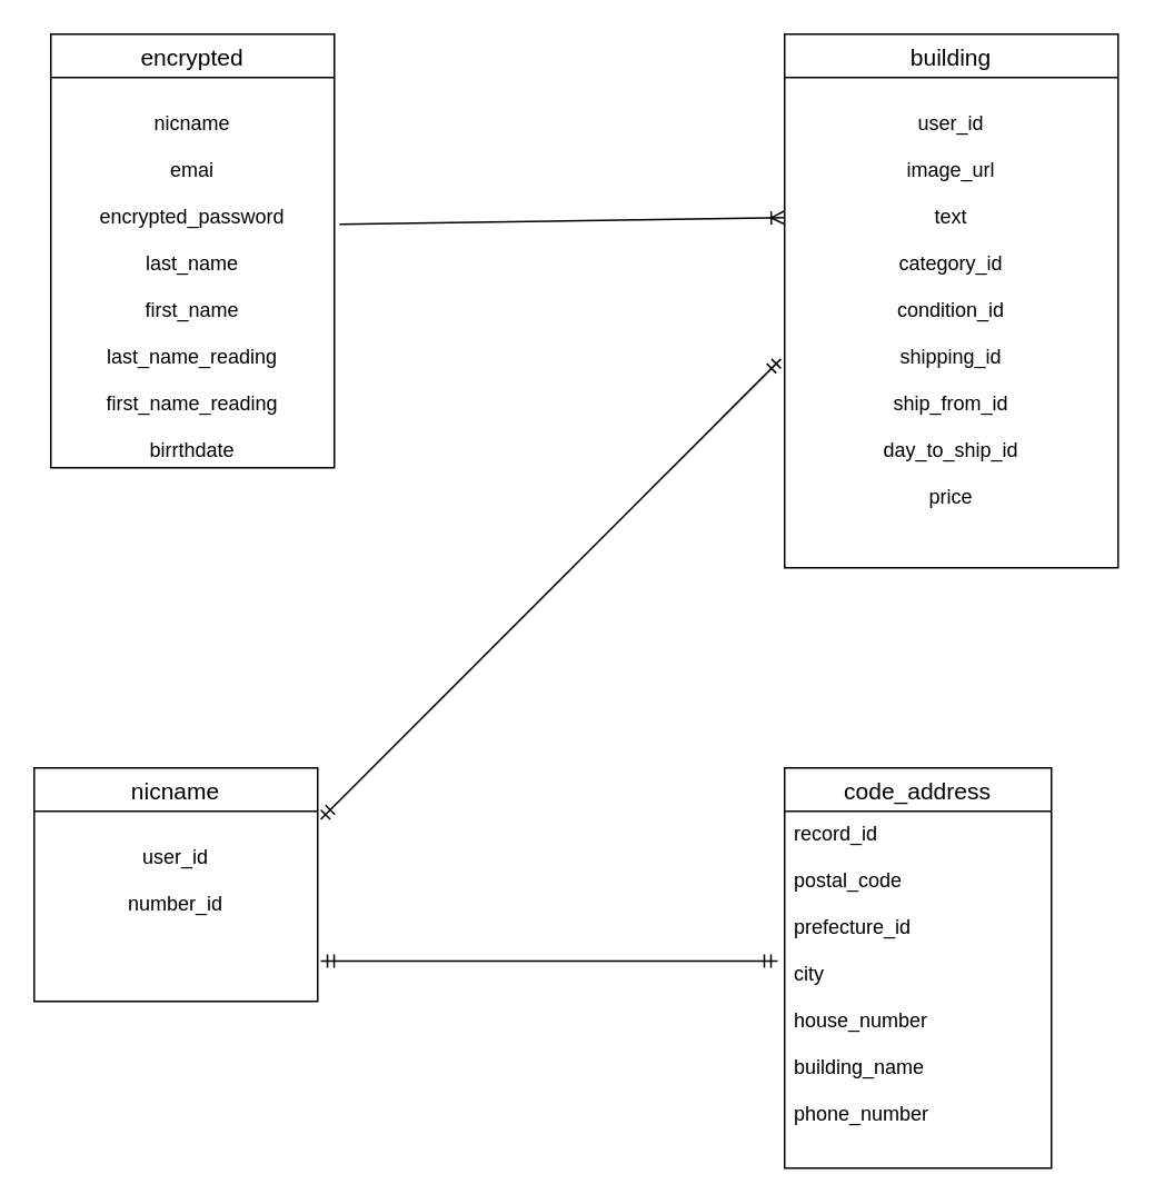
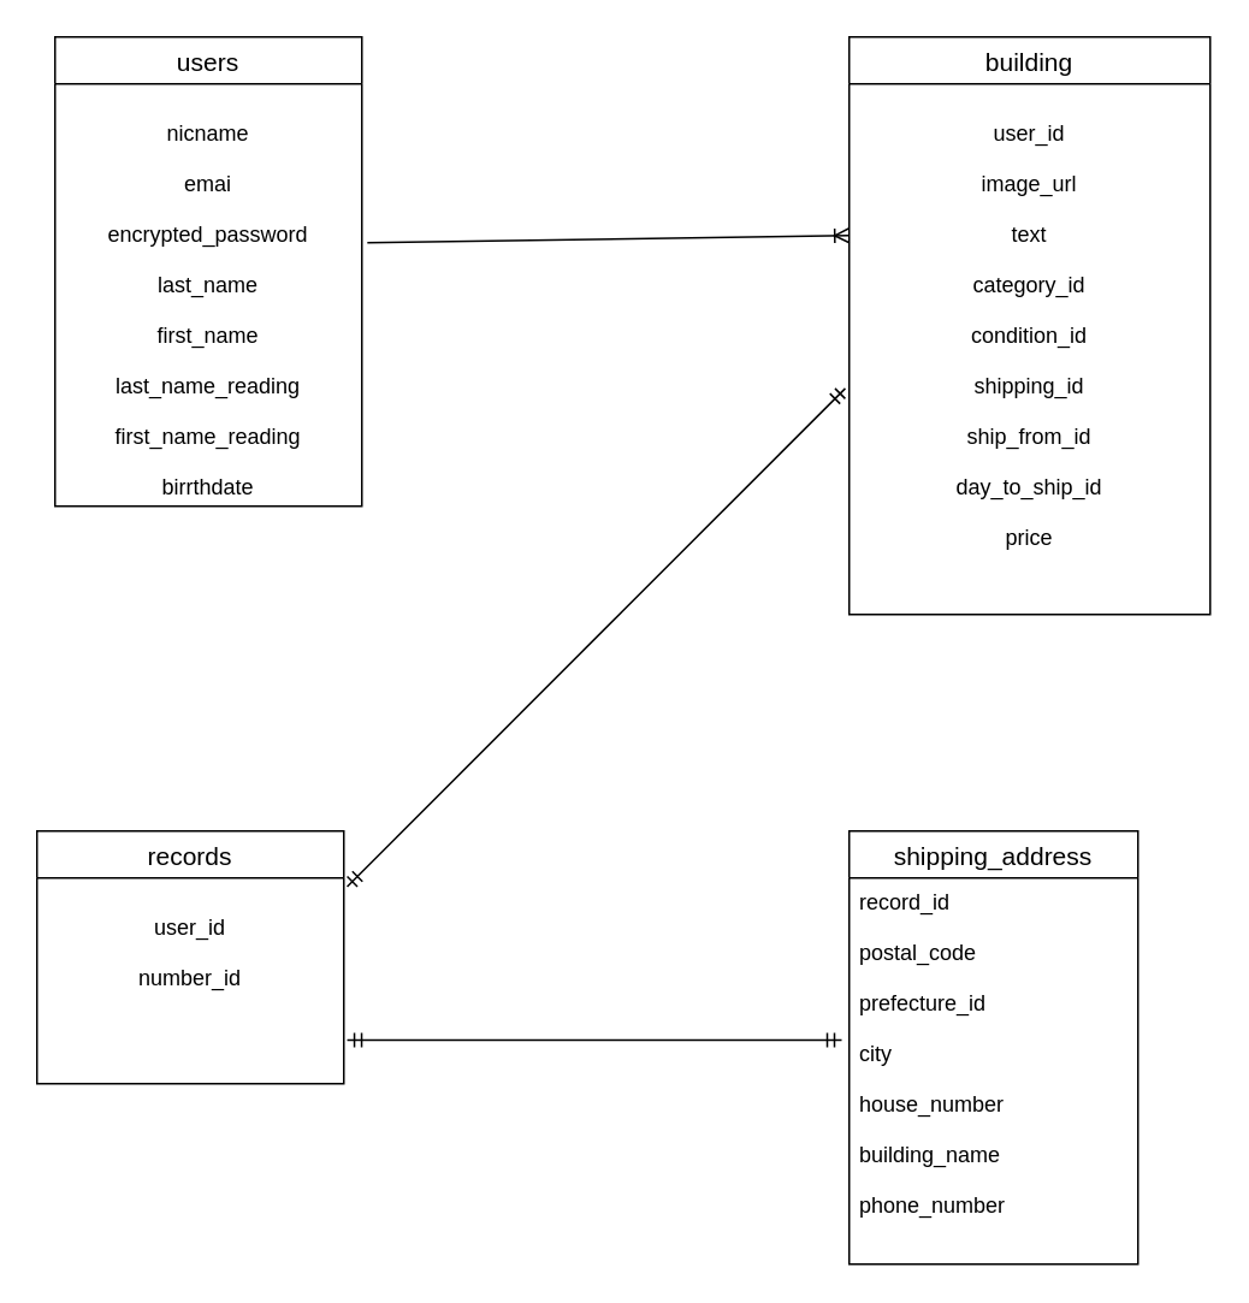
- <mxCell id="2" value="encrypted" style="swimlane;fontStyle=0;childLayout=stackLayout;horizontal=1;startSize=26;horizontalStack=0;resizeParent=1;resizeParentMax=0;resizeLast=0;collapsible=1;marginBottom=0;align=center;fontSize=14;" parent="1" vertex="1"><mxGeometry x="30" y="20" width="170" height="260" as="geometry" /></mxCell>
+ <mxCell id="2" value="users" style="swimlane;fontStyle=0;childLayout=stackLayout;horizontal=1;startSize=26;horizontalStack=0;resizeParent=1;resizeParentMax=0;resizeLast=0;collapsible=1;marginBottom=0;align=center;fontSize=14;" parent="1" vertex="1"><mxGeometry x="30" y="20" width="170" height="260" as="geometry" /></mxCell>
- <mxCell id="9" value="nicname" style="swimlane;fontStyle=0;childLayout=stackLayout;horizontal=1;startSize=26;horizontalStack=0;resizeParent=1;resizeParentMax=0;resizeLast=0;collapsible=1;marginBottom=0;align=center;fontSize=14;" vertex="1" parent="1"><mxGeometry x="20" y="460" width="170" height="140" as="geometry" /></mxCell>
+ <mxCell id="9" value="records" style="swimlane;fontStyle=0;childLayout=stackLayout;horizontal=1;startSize=26;horizontalStack=0;resizeParent=1;resizeParentMax=0;resizeLast=0;collapsible=1;marginBottom=0;align=center;fontSize=14;" vertex="1" parent="1"><mxGeometry x="20" y="460" width="170" height="140" as="geometry" /></mxCell>
- <mxCell id="6" value="code_address" style="swimlane;fontStyle=0;childLayout=stackLayout;horizontal=1;startSize=26;horizontalStack=0;resizeParent=1;resizeParentMax=0;resizeLast=0;collapsible=1;marginBottom=0;align=center;fontSize=14;" parent="1" vertex="1"><mxGeometry x="470" y="460" width="160" height="240" as="geometry" /></mxCell>
+ <mxCell id="6" value="shipping_address" style="swimlane;fontStyle=0;childLayout=stackLayout;horizontal=1;startSize=26;horizontalStack=0;resizeParent=1;resizeParentMax=0;resizeLast=0;collapsible=1;marginBottom=0;align=center;fontSize=14;" parent="1" vertex="1"><mxGeometry x="470" y="460" width="160" height="240" as="geometry" /></mxCell>
